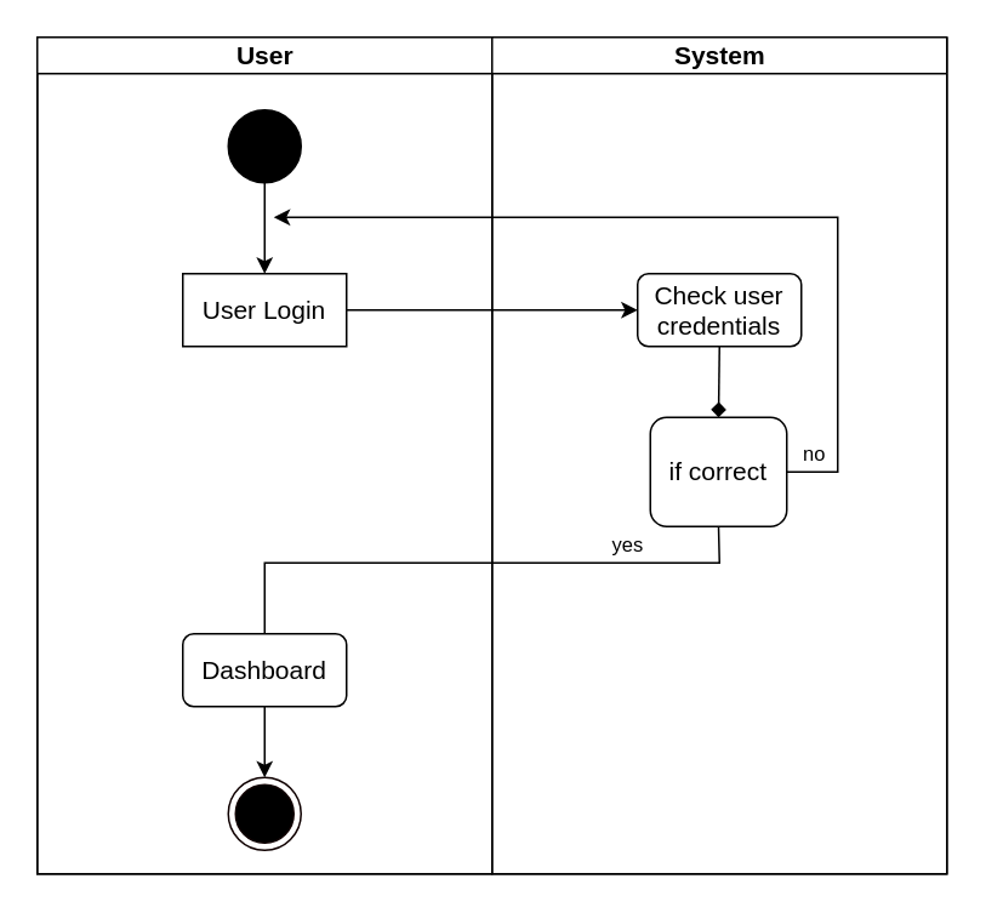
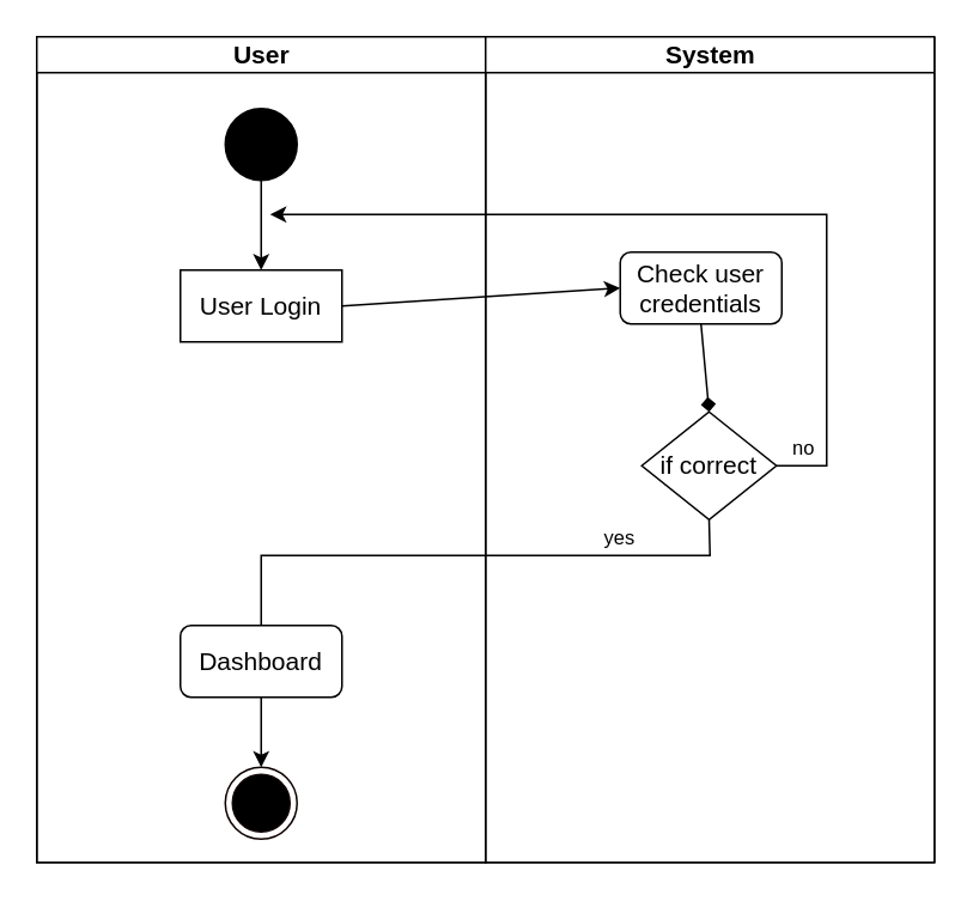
- <mxCell id="12" value="&lt;font style=&quot;font-size: 14px;&quot;&gt;Check user credentials&lt;/font&gt;" style="rounded=1;whiteSpace=wrap;html=1;" vertex="1" parent="10"><mxGeometry x="80" y="130" width="90" height="40" as="geometry" /></mxCell>
+ <mxCell id="12" value="&lt;font style=&quot;font-size: 14px;&quot;&gt;Check user credentials&lt;/font&gt;" style="rounded=1;whiteSpace=wrap;html=1;" vertex="1" parent="10"><mxGeometry x="75" y="120" width="90" height="40" as="geometry" /></mxCell>
- <mxCell id="11" value="&lt;font style=&quot;font-size: 14px;&quot;&gt;if correct&lt;/font&gt;" style="whiteSpace=wrap;html=1;rounded=1;" parent="10" vertex="1"><mxGeometry x="87" y="209" width="75" height="60" as="geometry" /></mxCell>
+ <mxCell id="11" value="&lt;font style=&quot;font-size: 14px;&quot;&gt;if correct&lt;/font&gt;" style="rhombus;whiteSpace=wrap;html=1;" parent="10" vertex="1"><mxGeometry x="87" y="209" width="75" height="60" as="geometry" /></mxCell>
